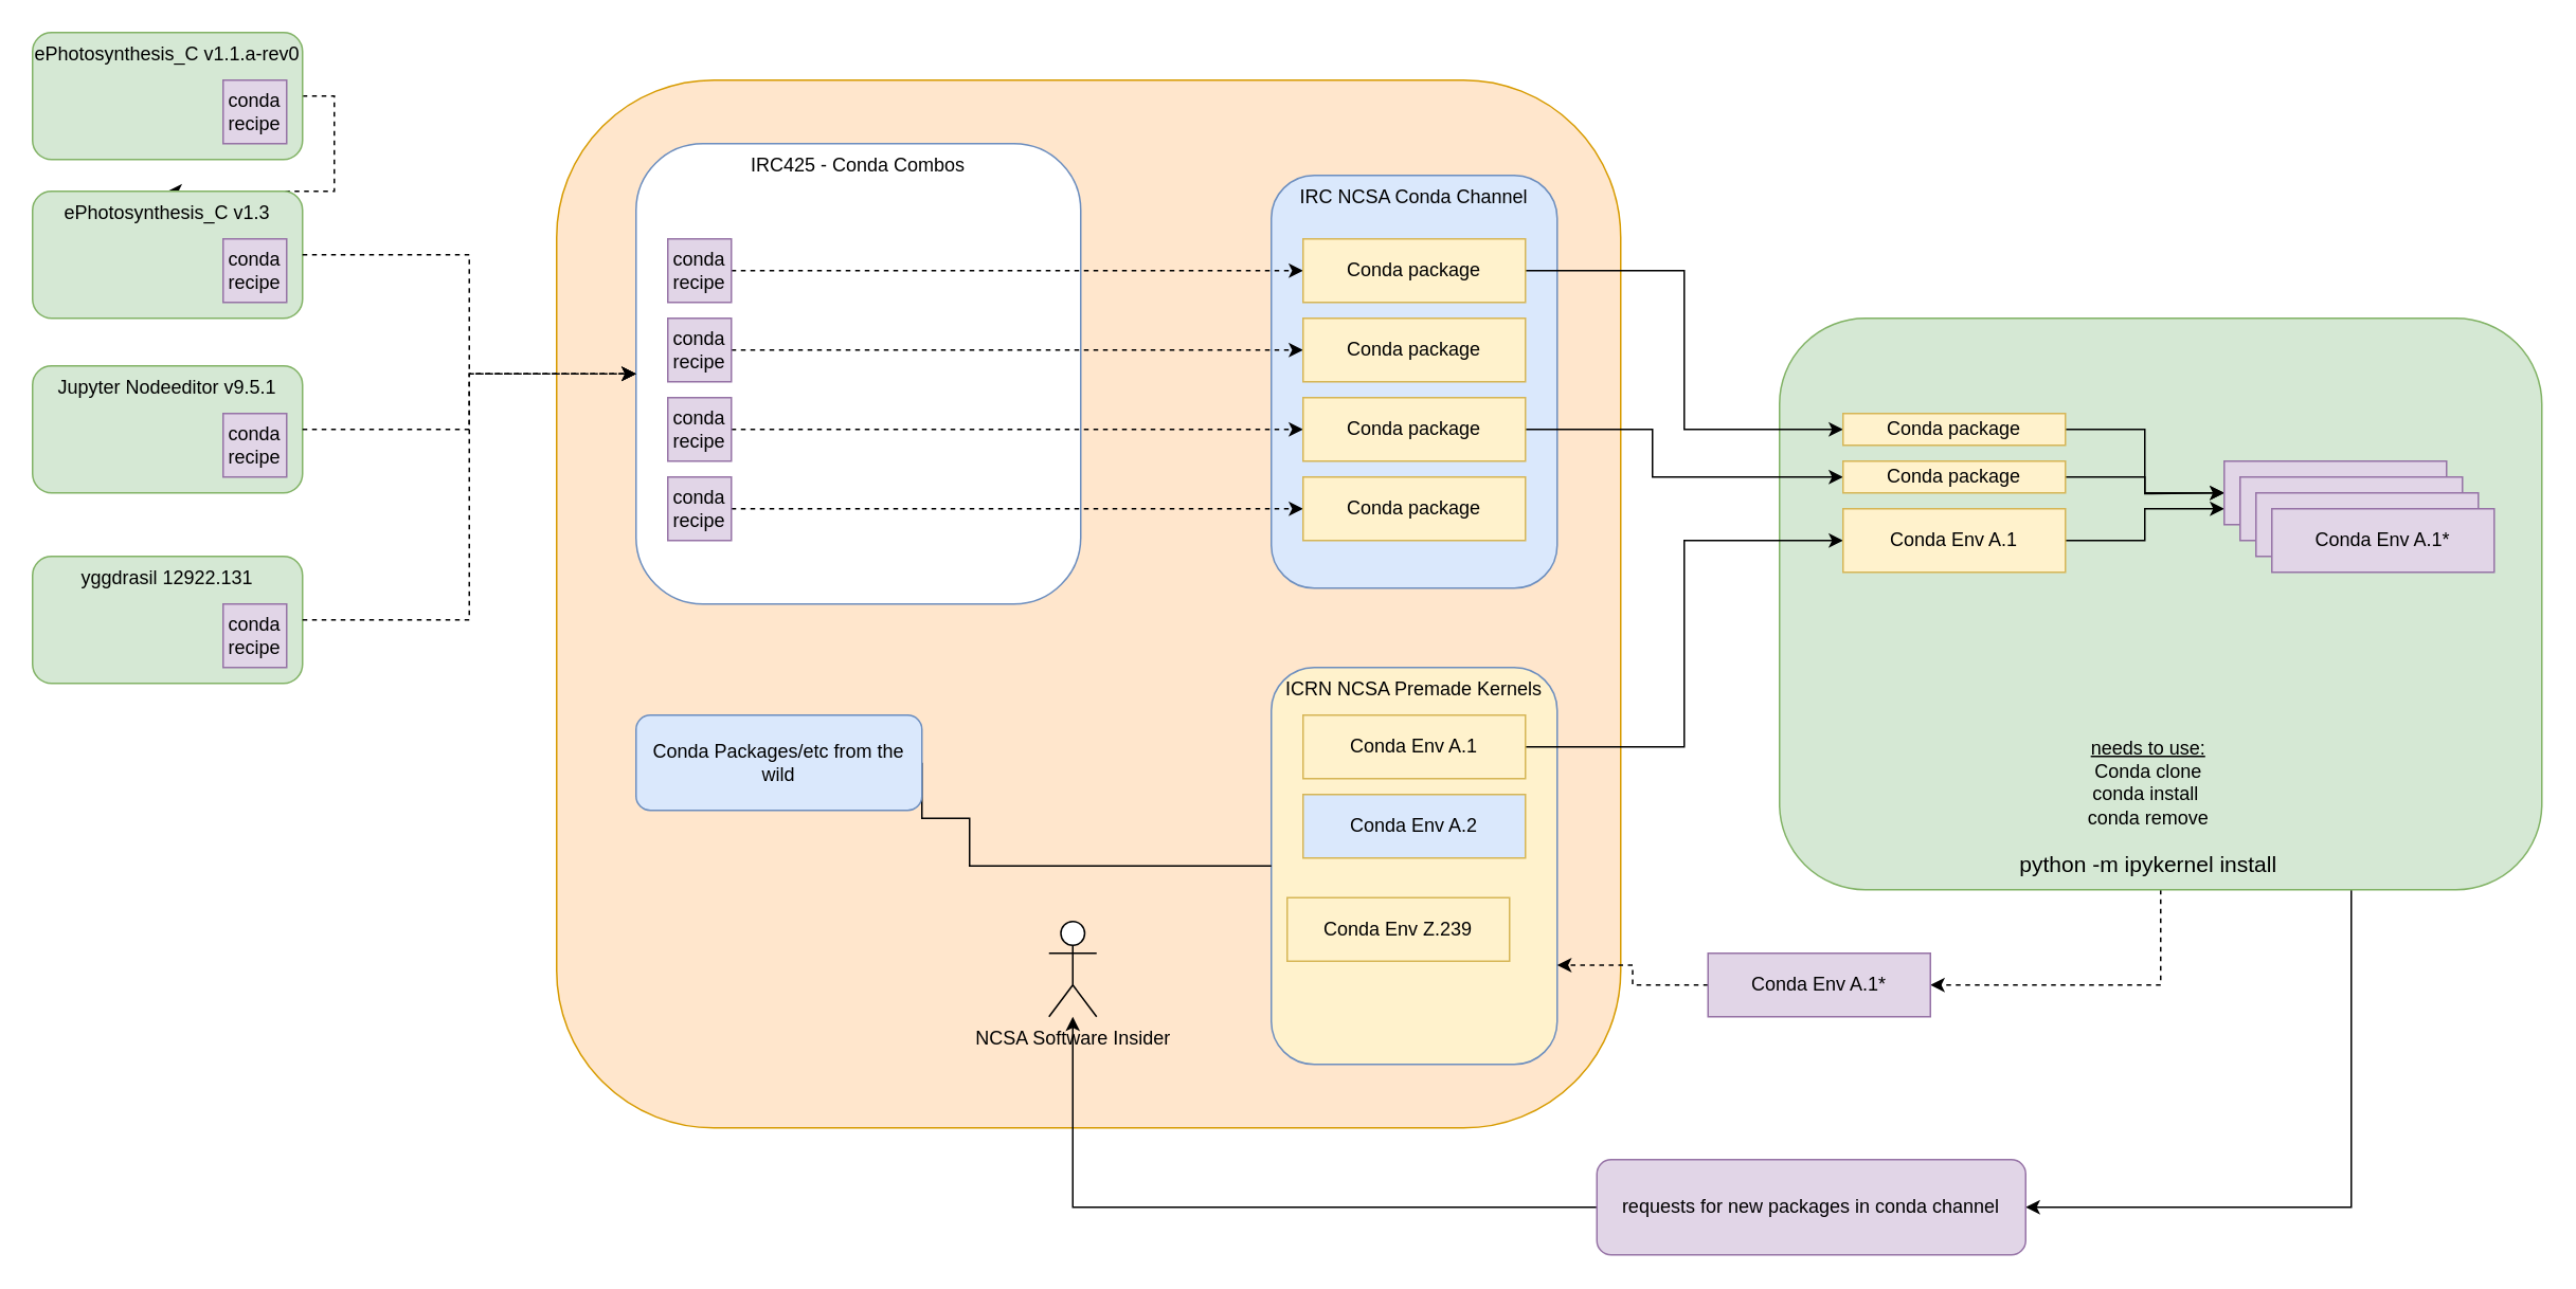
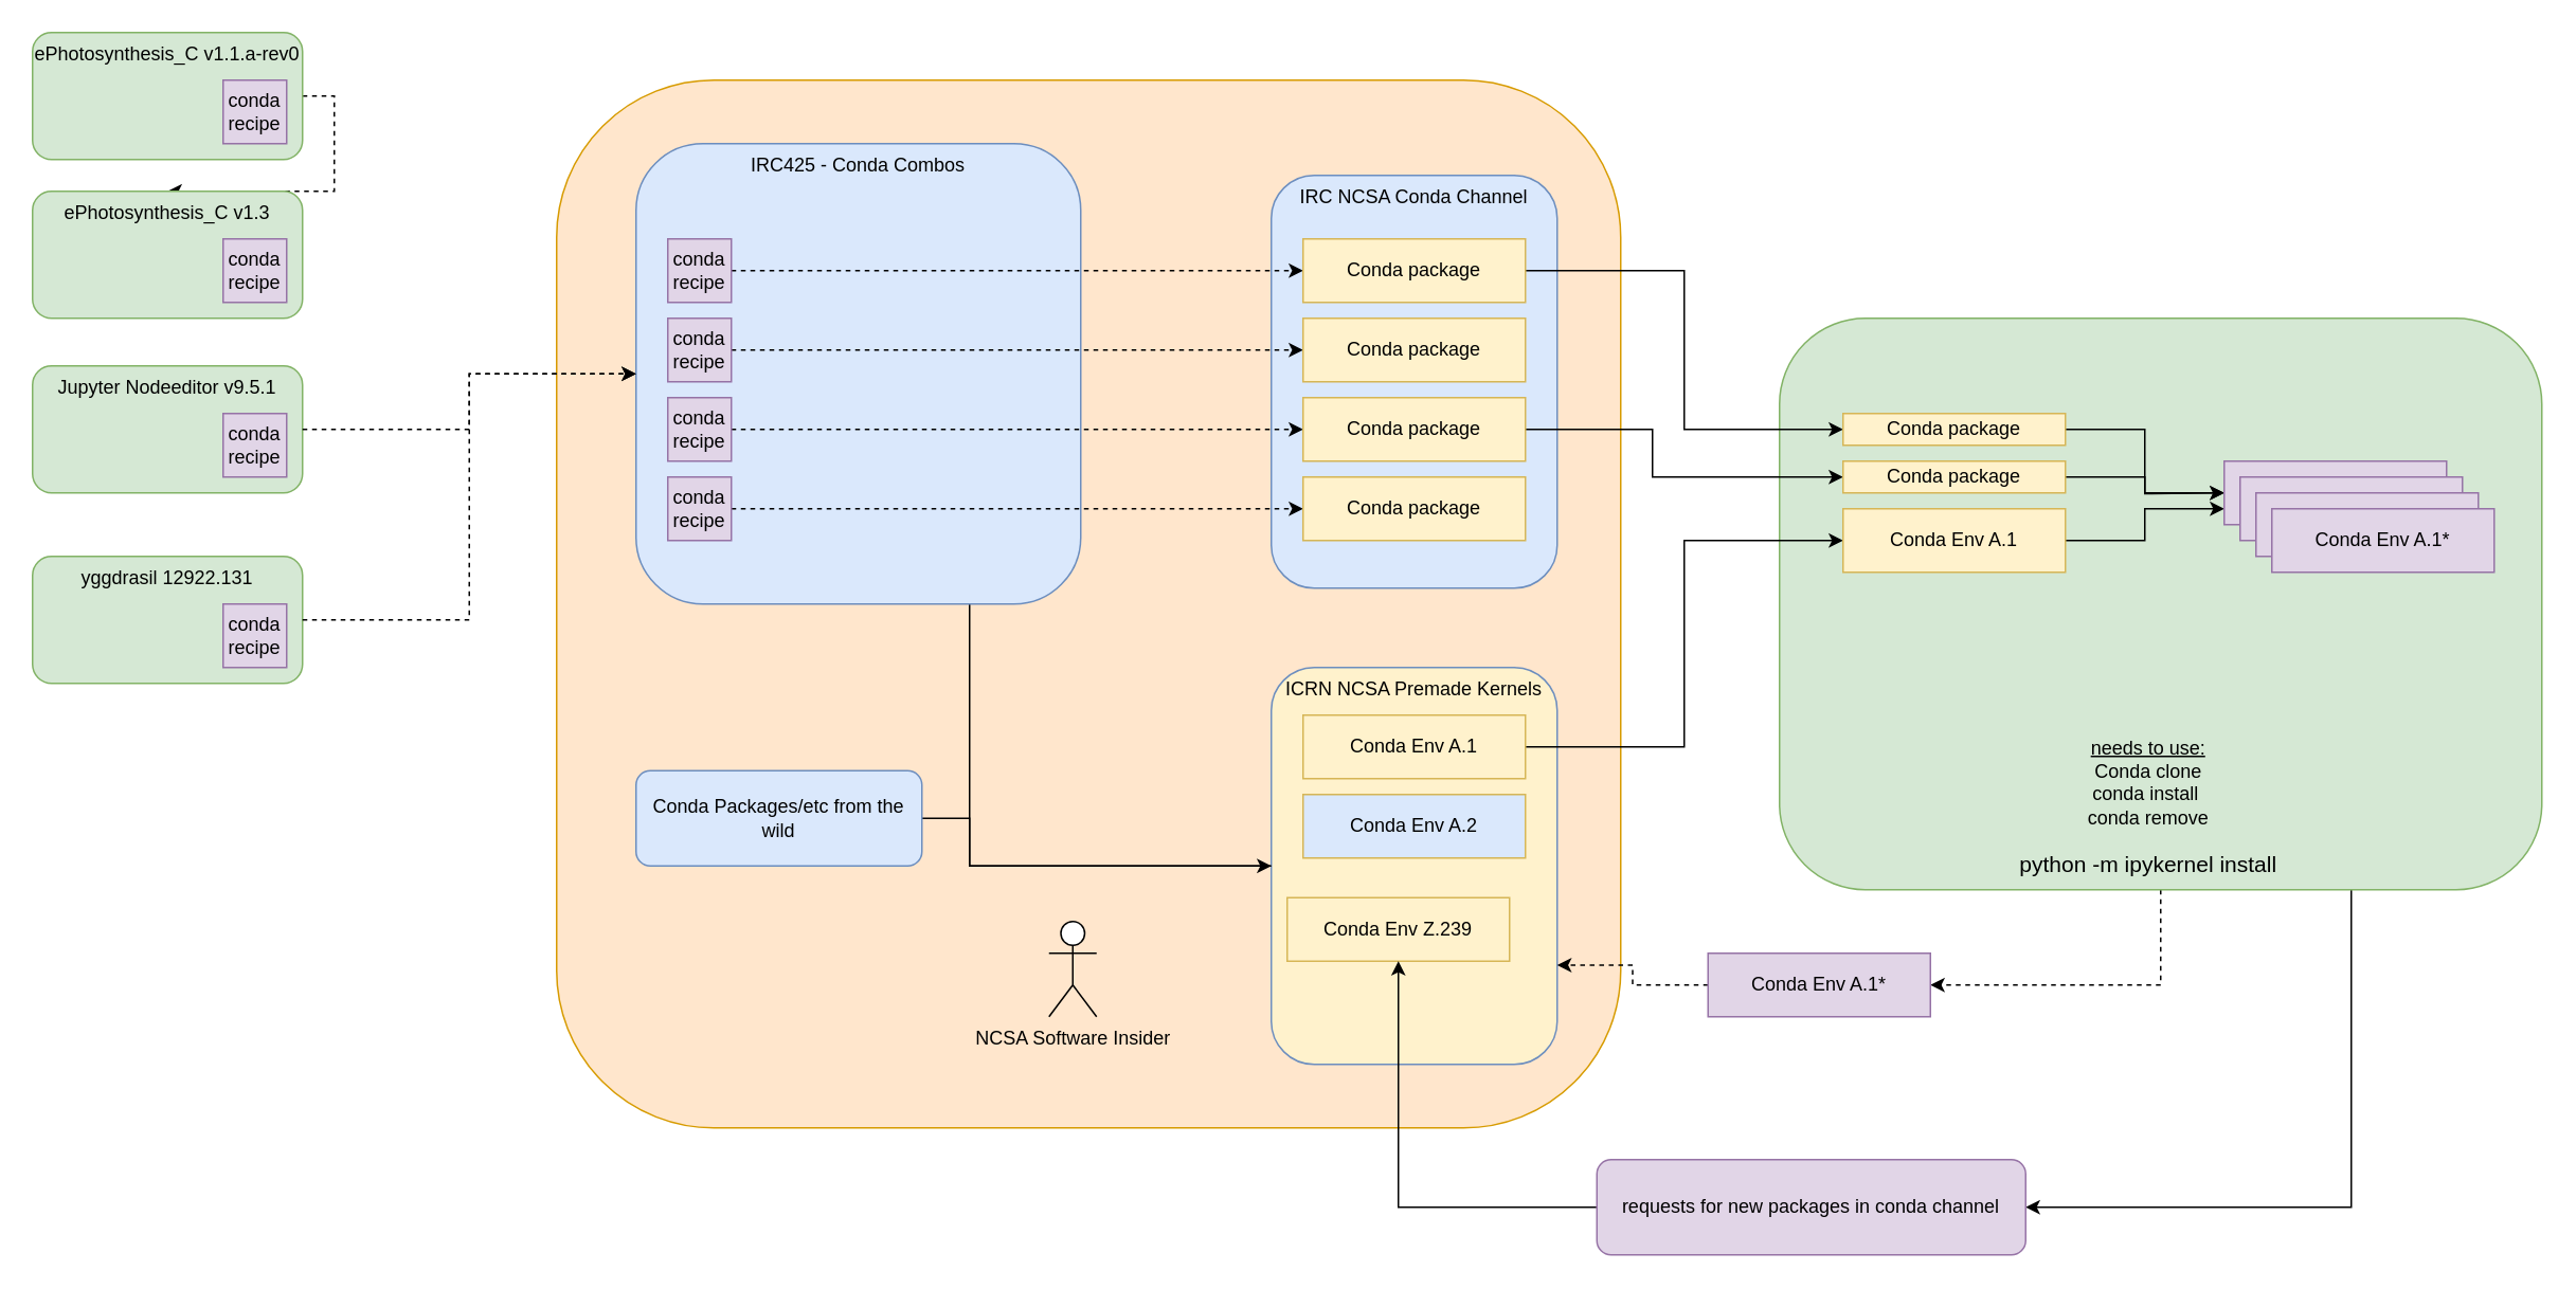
- <mxCell id="18" style="edgeStyle=orthogonalEdgeStyle;rounded=0;orthogonalLoop=1;jettySize=auto;html=1;exitX=1;exitY=0.5;exitDx=0;exitDy=0;entryX=0;entryY=0.5;entryDx=0;entryDy=0;dashed=1;" edge="1" parent="1" source="9" target="17"><mxGeometry relative="1" as="geometry"><mxPoint x="200" y="70" as="sourcePoint" /><mxPoint x="410" y="250" as="targetPoint" /></mxGeometry></mxCell>
- <mxCell id="17" value="IRC425 - Conda Combos" style="rounded=1;whiteSpace=wrap;html=1;fillColor=#ffffff;strokeColor=#6c8ebf;verticalAlign=top;" vertex="1" parent="1"><mxGeometry x="400" y="90" width="280" height="290" as="geometry" /></mxCell>
+ <mxCell id="17" value="IRC425 - Conda Combos" style="rounded=1;whiteSpace=wrap;html=1;fillColor=#dae8fc;strokeColor=#6c8ebf;verticalAlign=top;" vertex="1" parent="1"><mxGeometry x="400" y="90" width="280" height="290" as="geometry" /></mxCell>
+ <mxCell id="16" style="edgeStyle=orthogonalEdgeStyle;rounded=0;orthogonalLoop=1;jettySize=auto;html=1;exitX=0.75;exitY=1;exitDx=0;exitDy=0;entryX=0;entryY=0.5;entryDx=0;entryDy=0;" edge="1" parent="1" source="17" target="35"><mxGeometry relative="1" as="geometry" /></mxCell>
- <mxCell id="41" value="Conda Packages/etc from the wild" style="rounded=1;whiteSpace=wrap;html=1;fillColor=#dae8fc;strokeColor=#6c8ebf;verticalAlign=middle;" vertex="1" parent="1"><mxGeometry x="400" y="450" width="180" height="60" as="geometry" /></mxCell>
+ <mxCell id="41" value="Conda Packages/etc from the wild" style="rounded=1;whiteSpace=wrap;html=1;fillColor=#dae8fc;strokeColor=#6c8ebf;verticalAlign=middle;" vertex="1" parent="1"><mxGeometry x="400" y="485" width="180" height="60" as="geometry" /></mxCell>
- <mxCell id="55" style="edgeStyle=orthogonalEdgeStyle;rounded=0;orthogonalLoop=1;jettySize=auto;html=1;exitX=0;exitY=0.5;exitDx=0;exitDy=0;" edge="1" parent="1" source="56" target="42"><mxGeometry relative="1" as="geometry" /></mxCell>
+ <mxCell id="55" style="edgeStyle=orthogonalEdgeStyle;rounded=0;orthogonalLoop=1;jettySize=auto;html=1;exitX=0;exitY=0.5;exitDx=0;exitDy=0;" edge="1" parent="1" source="56" target="39"><mxGeometry relative="1" as="geometry" /></mxCell>
